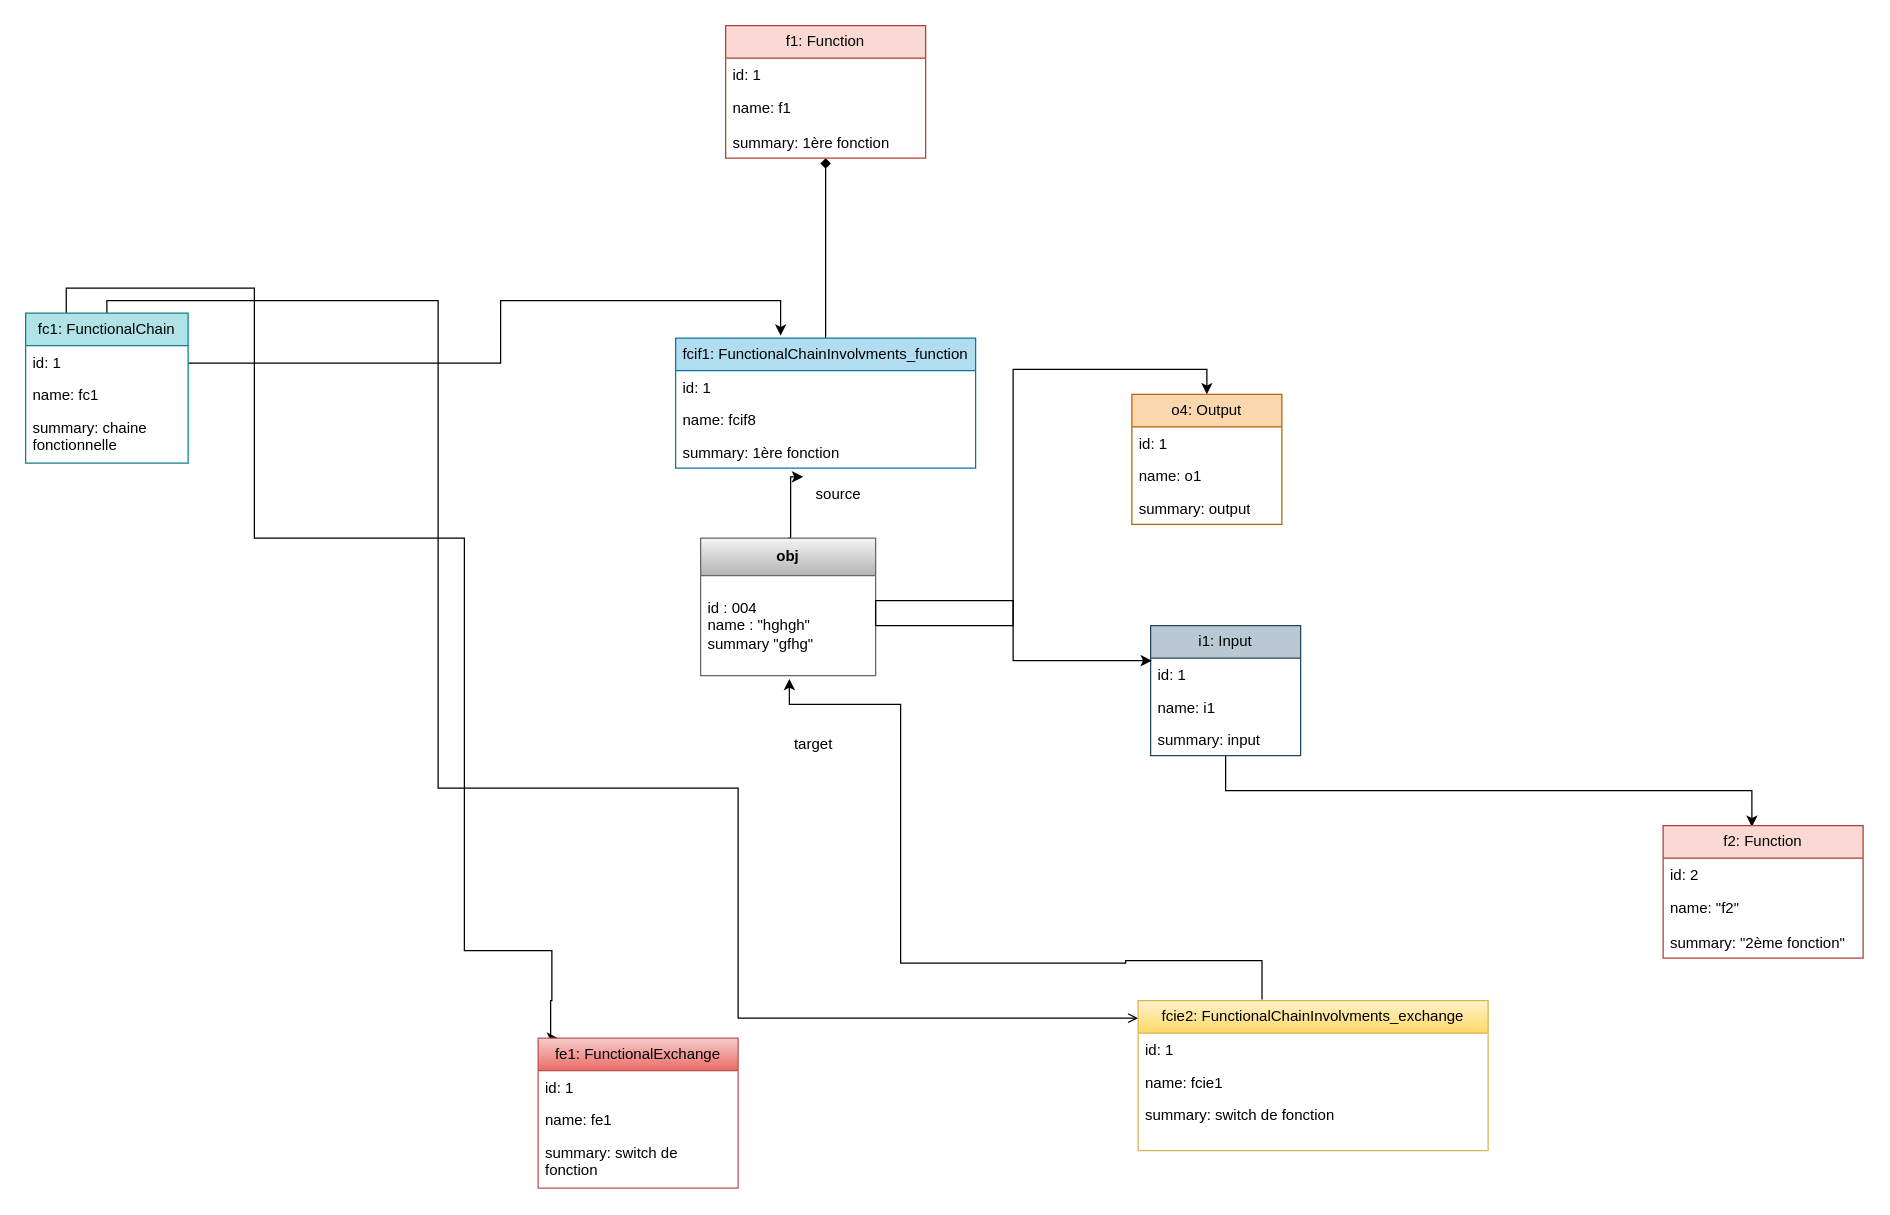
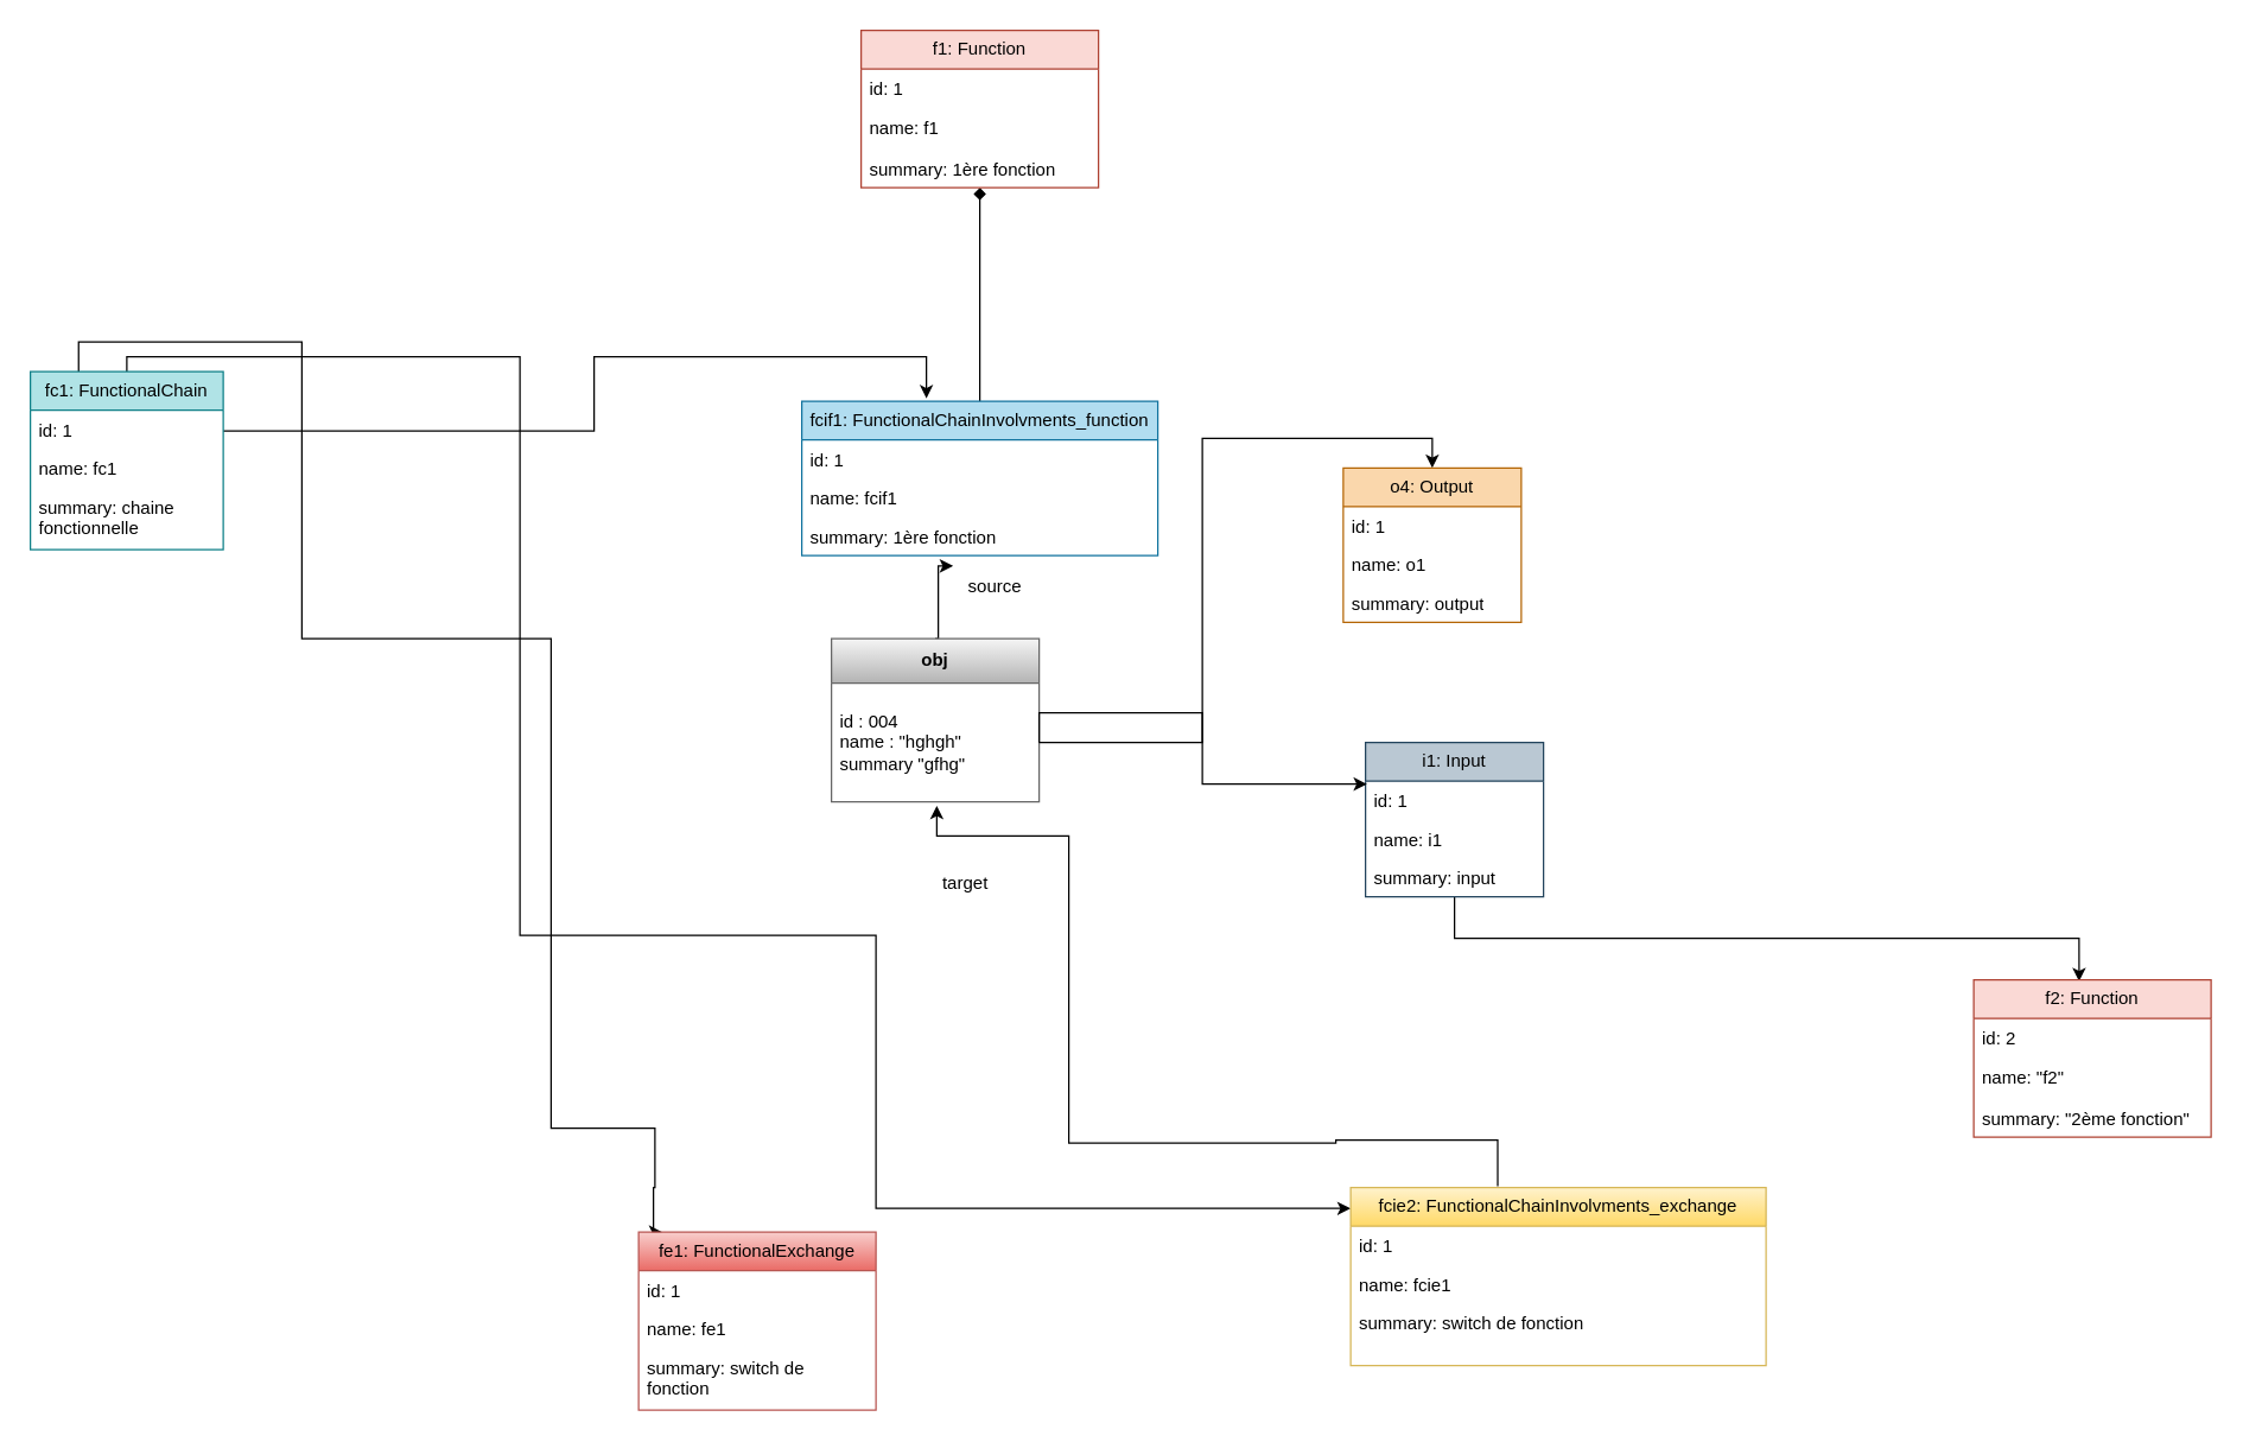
- <mxCell id="23" value="name: fcif8" style="text;strokeColor=none;fillColor=none;align=left;verticalAlign=top;spacingLeft=4;spacingRight=4;overflow=hidden;rotatable=0;points=[[0,0.5],[1,0.5]];portConstraint=eastwest;whiteSpace=wrap;html=1;" vertex="1" parent="21"><mxGeometry y="52" width="240" height="26" as="geometry" /></mxCell>
+ <mxCell id="23" value="name: fcif1" style="text;strokeColor=none;fillColor=none;align=left;verticalAlign=top;spacingLeft=4;spacingRight=4;overflow=hidden;rotatable=0;points=[[0,0.5],[1,0.5]];portConstraint=eastwest;whiteSpace=wrap;html=1;" vertex="1" parent="21"><mxGeometry y="52" width="240" height="26" as="geometry" /></mxCell>
- <mxCell id="3" style="edgeStyle=orthogonalEdgeStyle;rounded=0;orthogonalLoop=1;jettySize=auto;html=1;exitX=0.5;exitY=0;exitDx=0;exitDy=0;entryX=0;entryY=0.117;entryDx=0;entryDy=0;entryPerimeter=0;endArrow=open;" edge="1" parent="1" source="17" target="25"><mxGeometry relative="1" as="geometry"><mxPoint x="700" y="860" as="targetPoint" /><Array as="points"><mxPoint x="85" y="240" /><mxPoint x="350" y="240" /><mxPoint x="350" y="630" /><mxPoint x="590" y="630" /><mxPoint x="590" y="814" /></Array></mxGeometry></mxCell>
+ <mxCell id="3" style="edgeStyle=orthogonalEdgeStyle;rounded=0;orthogonalLoop=1;jettySize=auto;html=1;exitX=0.5;exitY=0;exitDx=0;exitDy=0;entryX=0;entryY=0.117;entryDx=0;entryDy=0;entryPerimeter=0;" edge="1" parent="1" source="17" target="25"><mxGeometry relative="1" as="geometry"><mxPoint x="700" y="860" as="targetPoint" /><Array as="points"><mxPoint x="85" y="240" /><mxPoint x="350" y="240" /><mxPoint x="350" y="630" /><mxPoint x="590" y="630" /><mxPoint x="590" y="814" /></Array></mxGeometry></mxCell>
